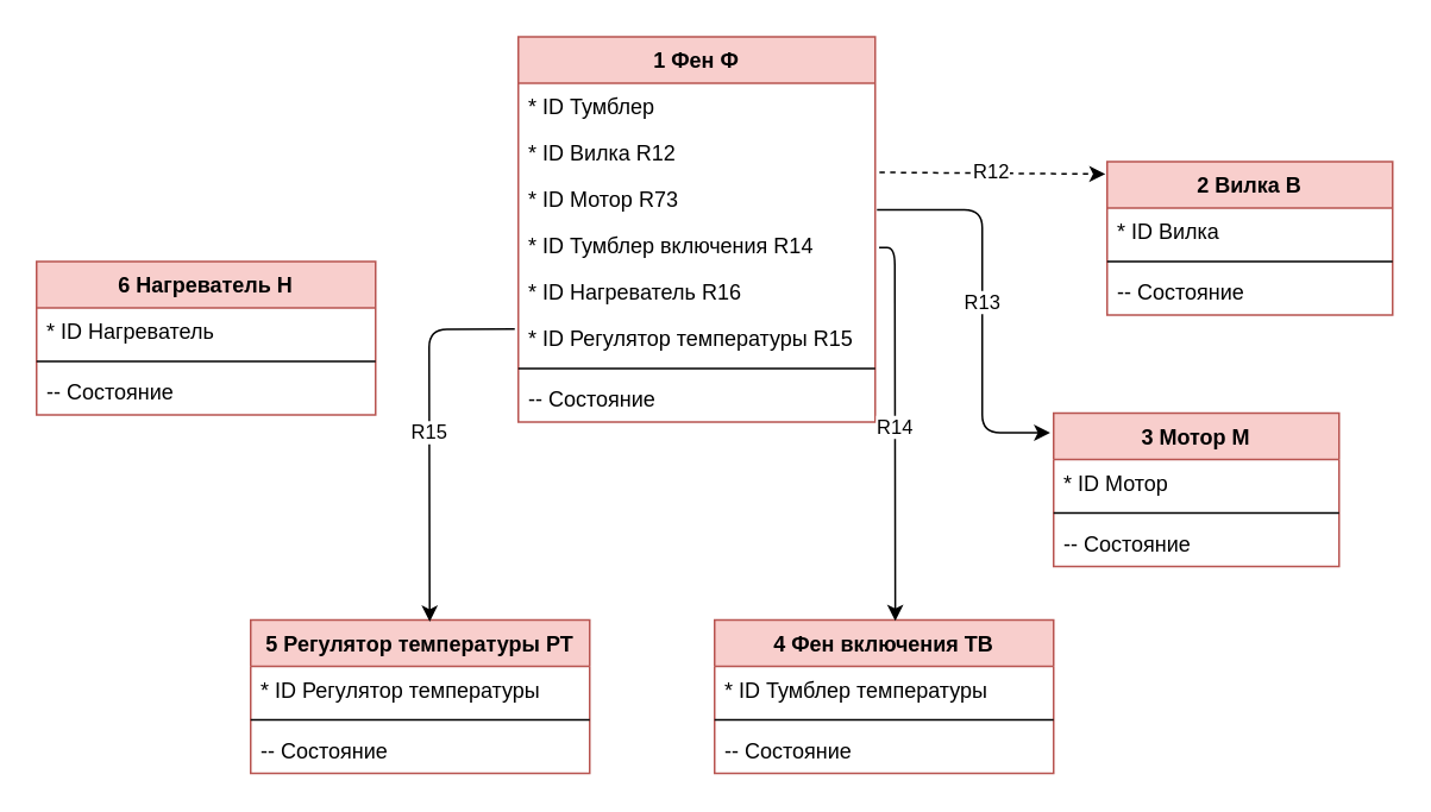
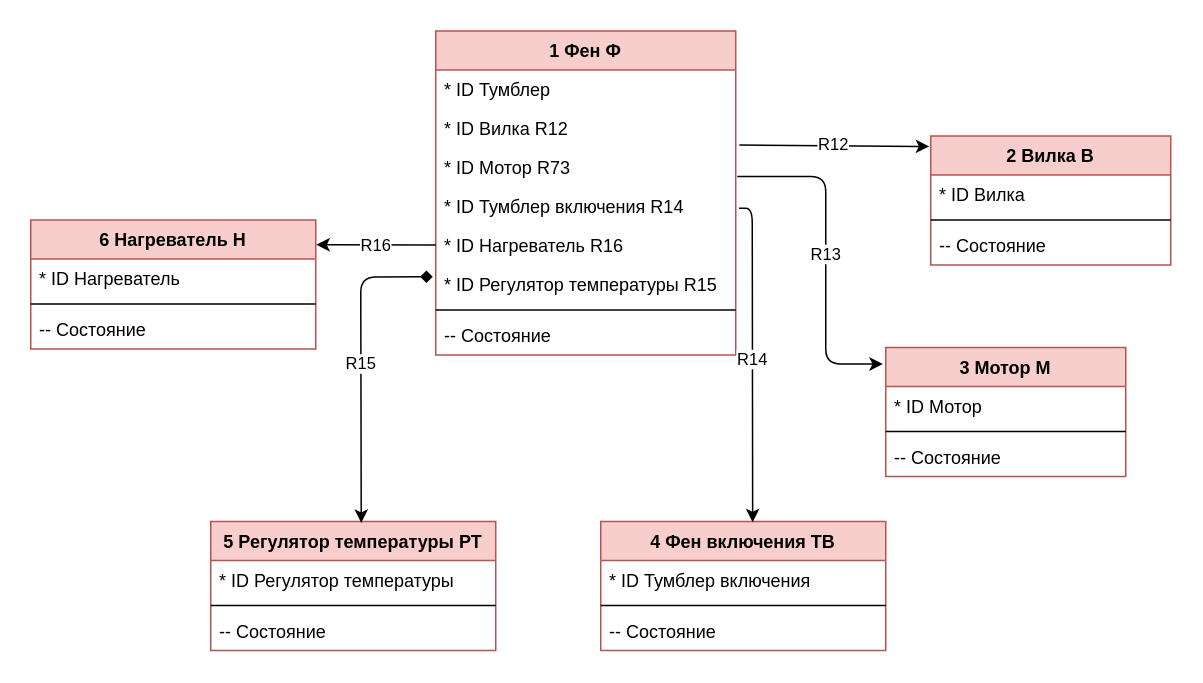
- <mxCell id="31" value="R12" style="endArrow=classic;html=1;exitX=1.012;exitY=0.923;exitDx=0;exitDy=0;entryX=-0.006;entryY=0.081;entryDx=0;entryDy=0;entryPerimeter=0;exitPerimeter=0;comic=0;shadow=0;endFill=1;dashed=1;" parent="1" source="4" target="11" edge="1"><mxGeometry width="50" height="50" relative="1" as="geometry"><mxPoint x="550" y="35" as="sourcePoint" /><mxPoint x="600" y="-15" as="targetPoint" /></mxGeometry></mxCell>
+ <mxCell id="31" value="R12" style="endArrow=classic;html=1;exitX=1.012;exitY=0.923;exitDx=0;exitDy=0;entryX=-0.006;entryY=0.081;entryDx=0;entryDy=0;entryPerimeter=0;exitPerimeter=0;comic=0;shadow=0;endFill=1;" parent="1" source="4" target="11" edge="1"><mxGeometry width="50" height="50" relative="1" as="geometry"><mxPoint x="550" y="35" as="sourcePoint" /><mxPoint x="600" y="-15" as="targetPoint" /></mxGeometry></mxCell>
+ <mxCell id="34" value="R16" style="endArrow=none;html=1;exitX=1.002;exitY=0.192;exitDx=0;exitDy=0;exitPerimeter=0;startArrow=classic;startFill=1;" parent="1" source="27" target="7" edge="1"><mxGeometry width="50" height="50" relative="1" as="geometry"><mxPoint x="185" y="85" as="sourcePoint" /><mxPoint x="297.621" y="184.483" as="targetPoint" /></mxGeometry></mxCell>
- <mxCell id="35" value="R15" style="endArrow=none;html=1;entryX=-0.01;entryY=0.3;entryDx=0;entryDy=0;entryPerimeter=0;exitX=0.528;exitY=0.011;exitDx=0;exitDy=0;exitPerimeter=0;startArrow=classic;startFill=1;" parent="1" source="23" target="8" edge="1"><mxGeometry width="50" height="50" relative="1" as="geometry"><mxPoint x="170" y="299" as="sourcePoint" /><mxPoint x="220" y="249" as="targetPoint" /><Array as="points"><mxPoint x="240" y="184" /></Array></mxGeometry></mxCell>
+ <mxCell id="35" value="R15" style="endArrow=diamond;html=1;entryX=-0.01;entryY=0.3;entryDx=0;entryDy=0;entryPerimeter=0;exitX=0.528;exitY=0.011;exitDx=0;exitDy=0;exitPerimeter=0;startArrow=classic;startFill=1;" parent="1" source="23" target="8" edge="1"><mxGeometry width="50" height="50" relative="1" as="geometry"><mxPoint x="170" y="299" as="sourcePoint" /><mxPoint x="220" y="249" as="targetPoint" /><Array as="points"><mxPoint x="240" y="184" /></Array></mxGeometry></mxCell>
- <mxCell id="20" value="* ID Тумблер температуры" style="text;strokeColor=none;fillColor=none;align=left;verticalAlign=top;spacingLeft=4;spacingRight=4;overflow=hidden;rotatable=0;points=[[0,0.5],[1,0.5]];portConstraint=eastwest;" parent="19" vertex="1"><mxGeometry y="26" width="190" height="26" as="geometry" /></mxCell>
+ <mxCell id="20" value="* ID Тумблер включения" style="text;strokeColor=none;fillColor=none;align=left;verticalAlign=top;spacingLeft=4;spacingRight=4;overflow=hidden;rotatable=0;points=[[0,0.5],[1,0.5]];portConstraint=eastwest;" parent="19" vertex="1"><mxGeometry y="26" width="190" height="26" as="geometry" /></mxCell>
